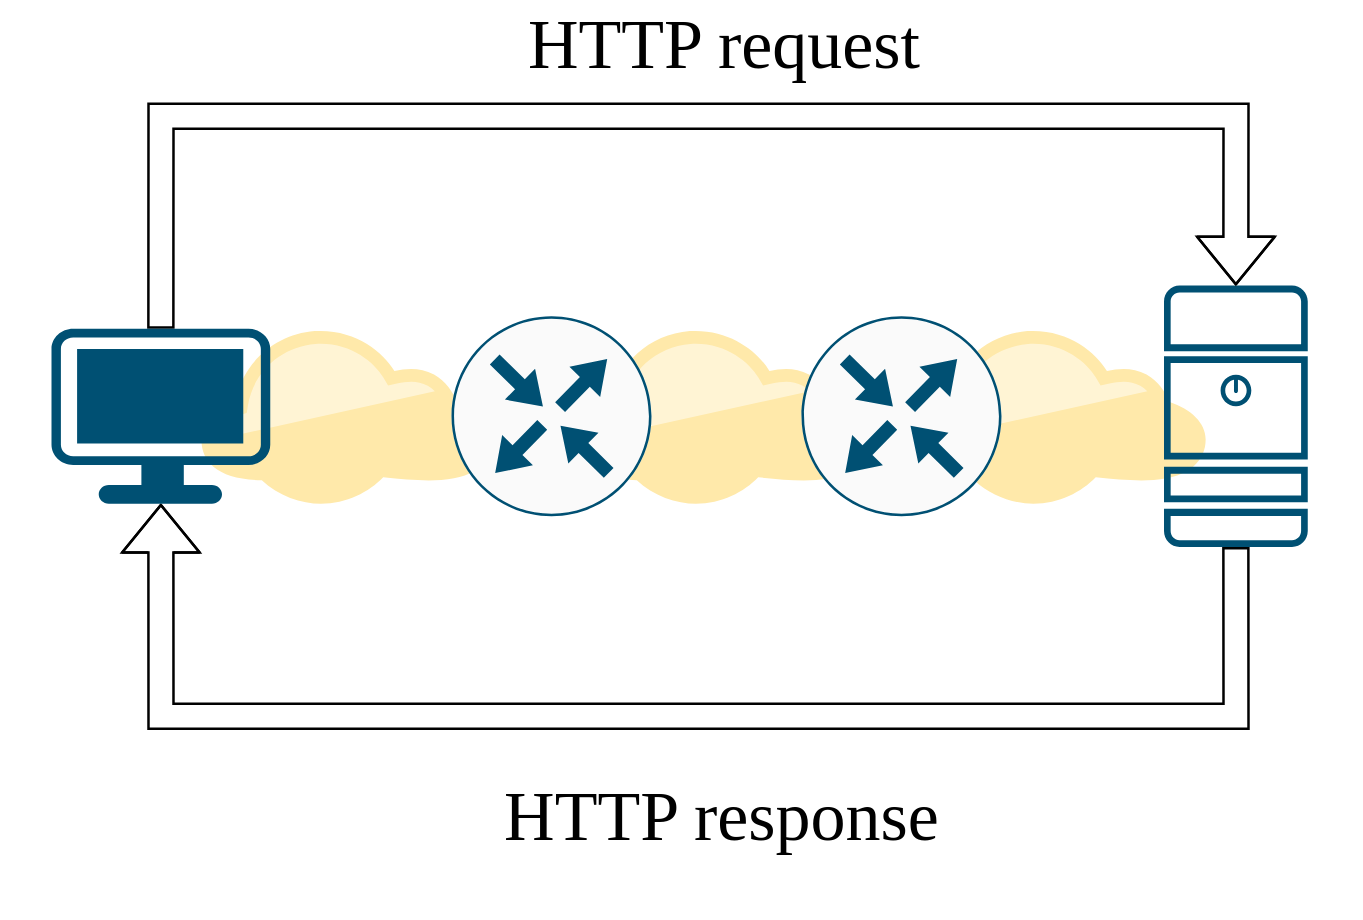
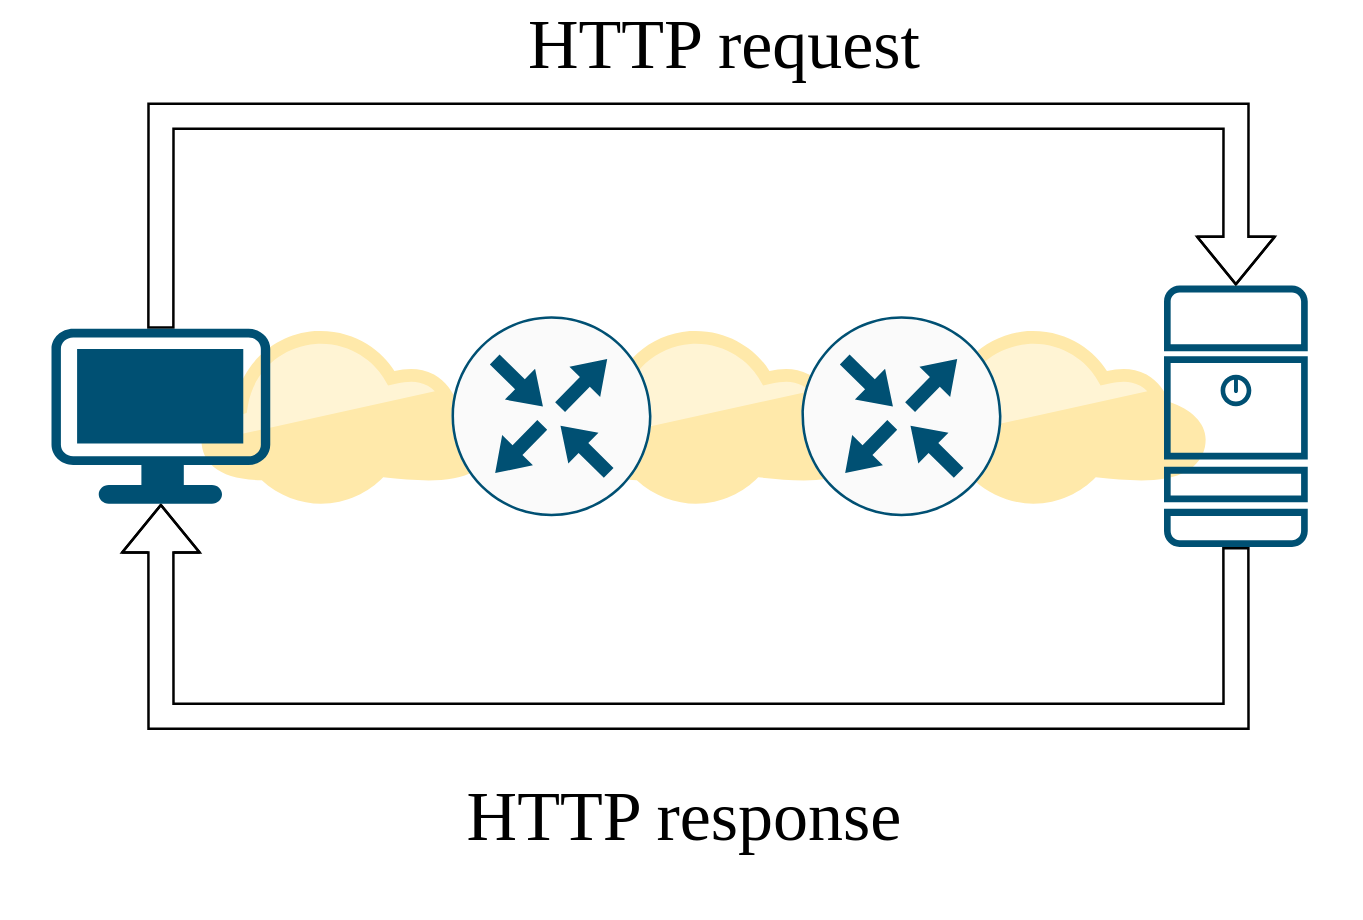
- <mxCell id="12" value="HTTP response" style="text;html=1;align=center;verticalAlign=middle;resizable=0;points=[];autosize=1;strokeColor=none;fontSize=28;fontFamily=Linux Libertine;fontSource=http%3A%2F%2Fwww.marcoen.net%2Fstatic%2Ffonts%2FLinLibertine_R.woff;" vertex="1" parent="1"><mxGeometry x="188.34" y="280" width="200" height="40" as="geometry" /></mxCell>
+ <mxCell id="12" value="HTTP response" style="text;html=1;align=center;verticalAlign=middle;resizable=0;points=[];autosize=1;strokeColor=none;fontSize=28;fontFamily=Linux Libertine;fontSource=http%3A%2F%2Fwww.marcoen.net%2Fstatic%2Ffonts%2FLinLibertine_R.woff;" vertex="1" parent="1"><mxGeometry x="173.34" y="280" width="200" height="40" as="geometry" /></mxCell>
